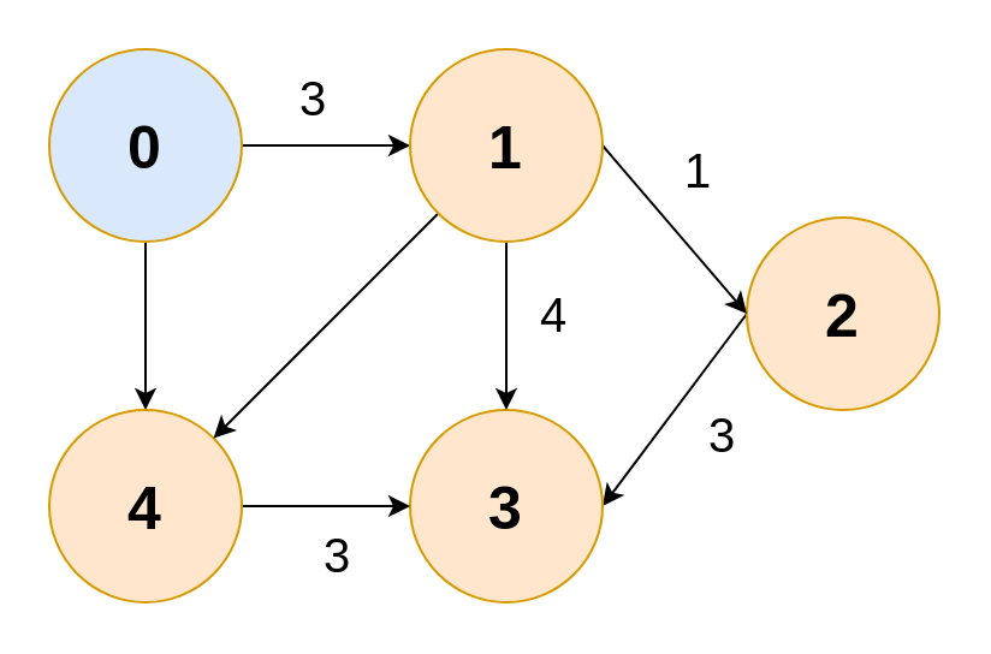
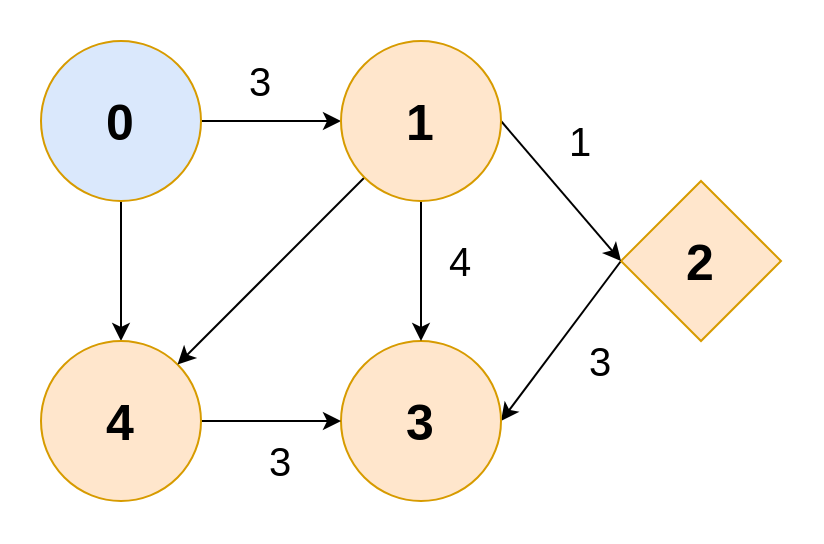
- <mxCell id="6" value="&lt;b style=&quot;font-size: 25px&quot;&gt;2&lt;/b&gt;" style="ellipse;whiteSpace=wrap;html=1;aspect=fixed;fillColor=#ffe6cc;strokeColor=#d79b00;" vertex="1" parent="1"><mxGeometry x="310" y="90" width="80" height="80" as="geometry" /></mxCell>
+ <mxCell id="6" value="&lt;b style=&quot;font-size: 25px&quot;&gt;2&lt;/b&gt;" style="rhombus;whiteSpace=wrap;html=1;aspect=fixed;fillColor=#ffe6cc;strokeColor=#d79b00;" vertex="1" parent="1"><mxGeometry x="310" y="90" width="80" height="80" as="geometry" /></mxCell>
